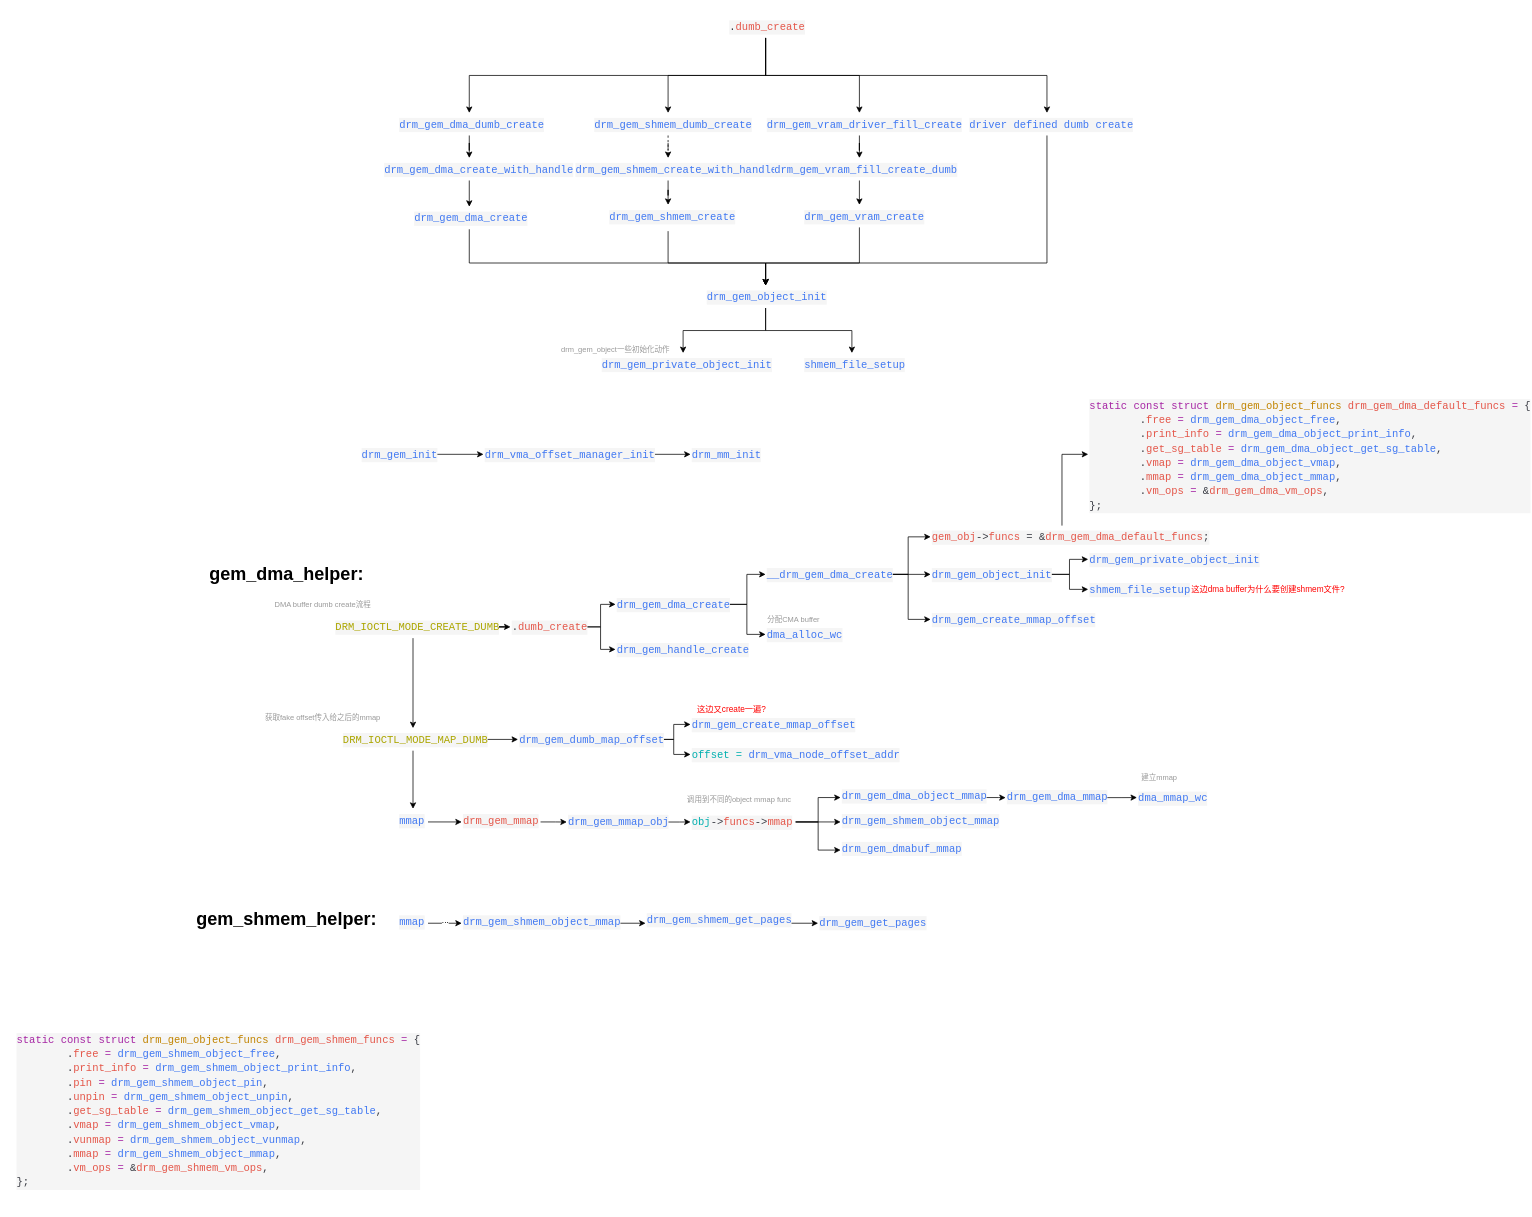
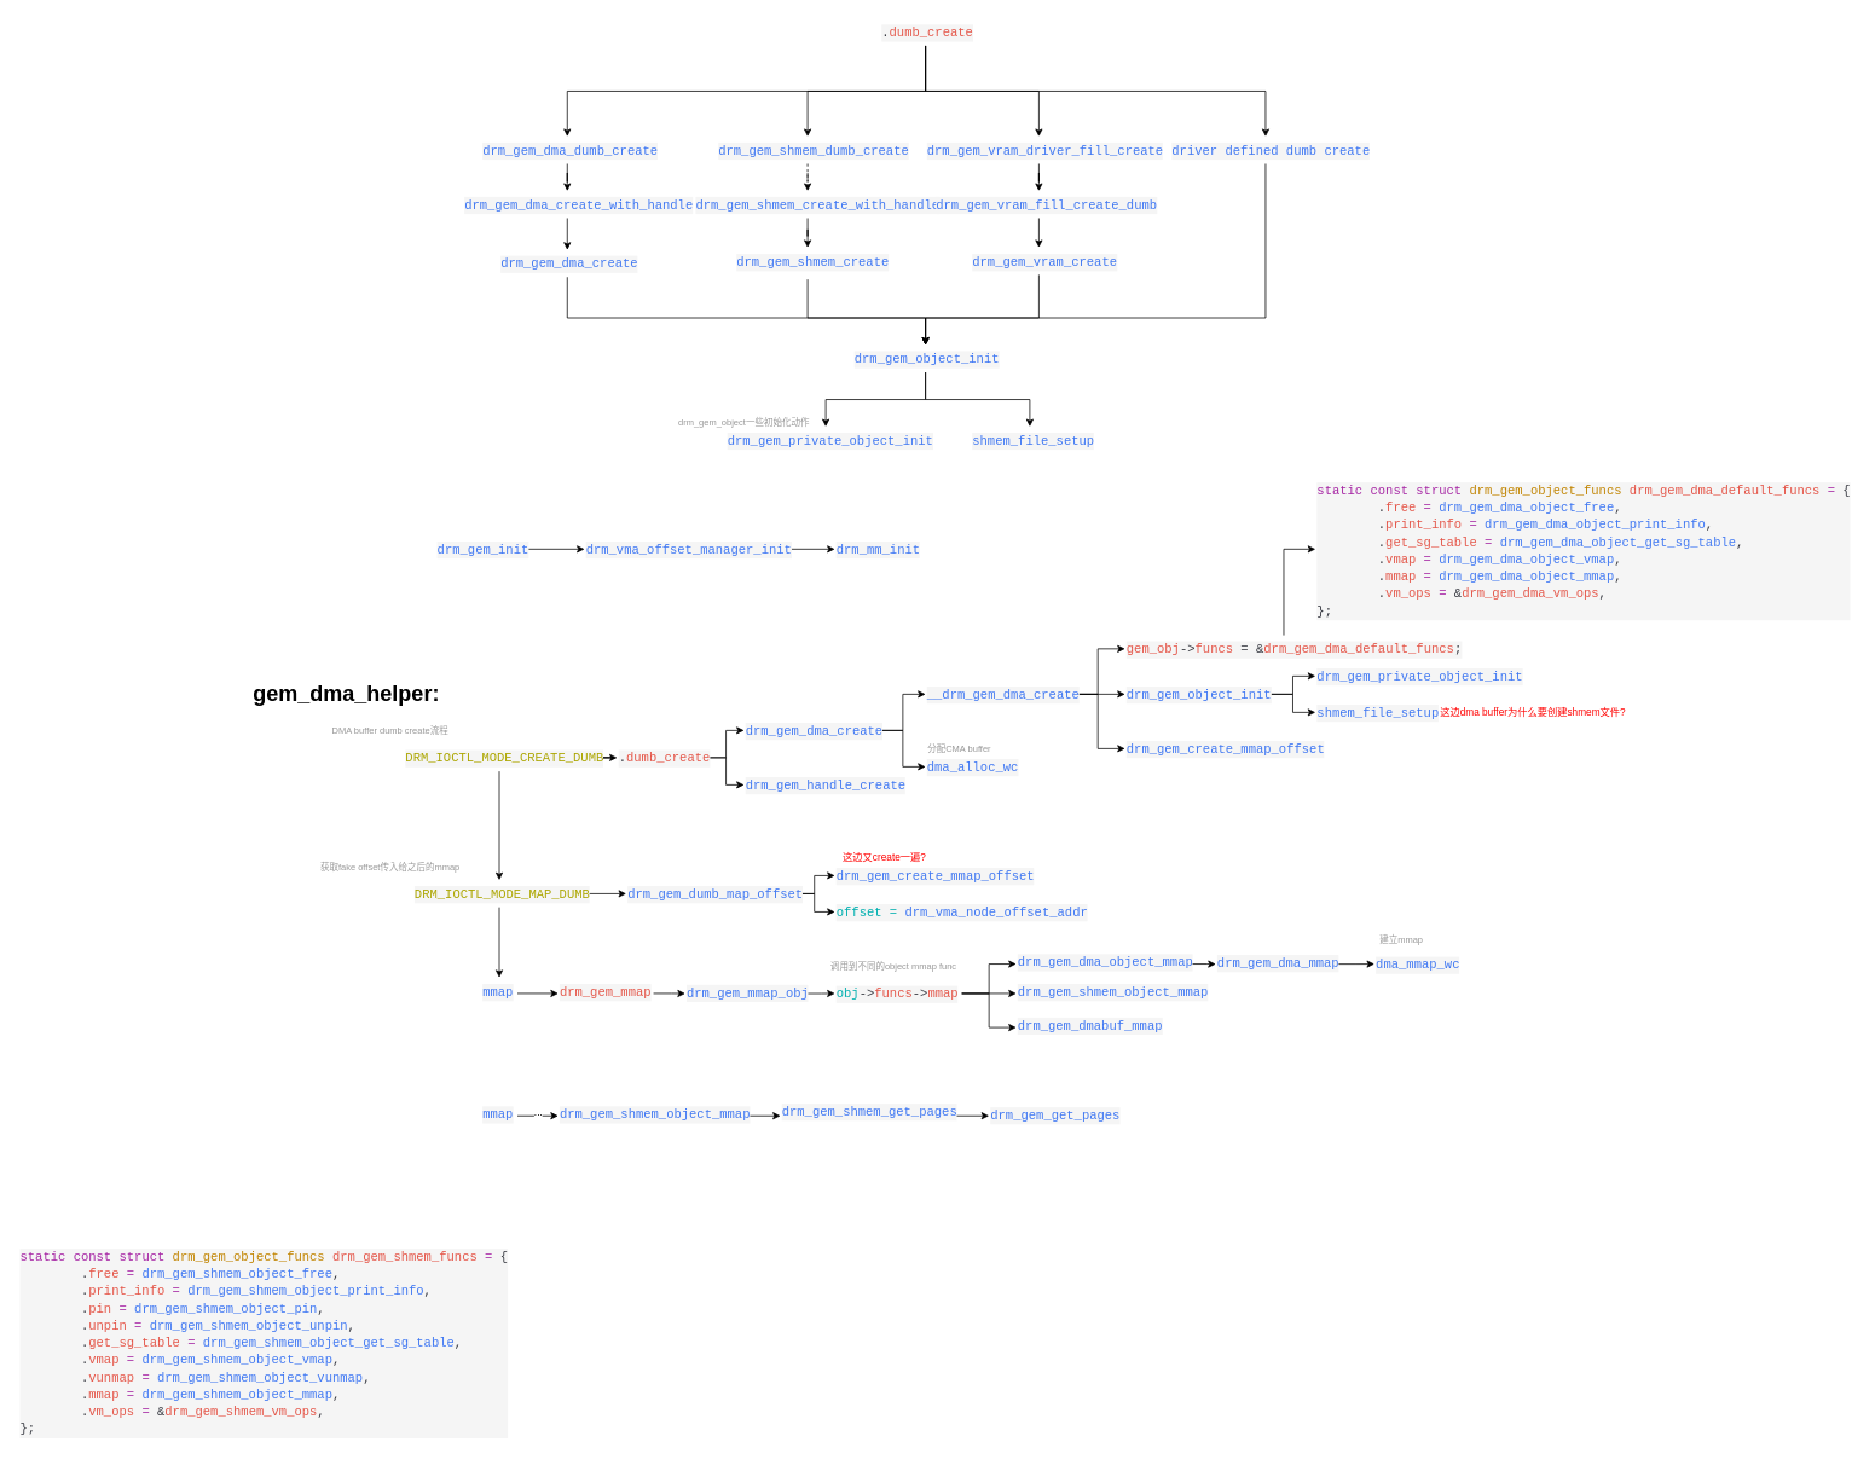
- <mxCell id="96" value="&lt;h1&gt;gem_shmem_helper:&amp;nbsp;&lt;/h1&gt;" style="text;html=1;align=center;verticalAlign=middle;whiteSpace=wrap;rounded=0;" vertex="1" parent="1"><mxGeometry x="260" y="1210" width="250" height="30" as="geometry" /></mxCell>
